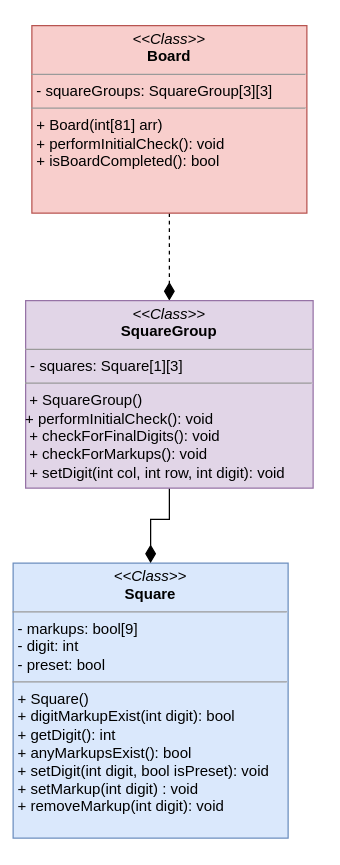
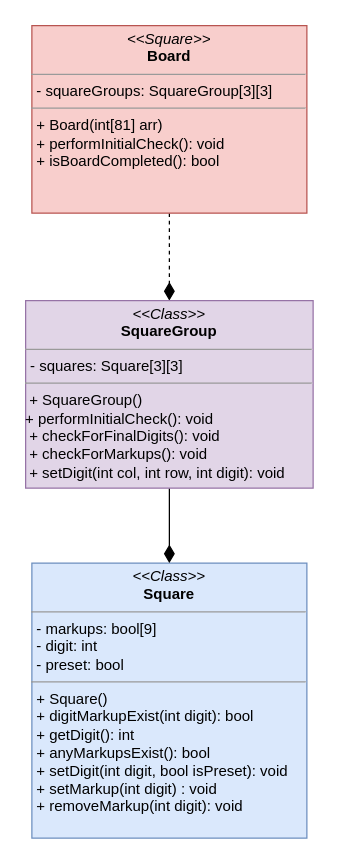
- <mxCell id="3" value="&lt;p style=&quot;margin:0px;margin-top:4px;text-align:center;&quot;&gt;&lt;i&gt;&amp;lt;&amp;lt;Class&amp;gt;&amp;gt;&lt;/i&gt;&lt;br&gt;&lt;b&gt;Board&lt;/b&gt;&lt;br&gt;&lt;/p&gt;&lt;hr size=&quot;1&quot;&gt;&lt;p style=&quot;margin:0px;margin-left:4px;&quot;&gt;- squareGroups: SquareGroup[3][3] &lt;br&gt;&lt;/p&gt;&lt;hr size=&quot;1&quot;&gt;&lt;p style=&quot;margin:0px;margin-left:4px;&quot;&gt;+ Board(int[81] arr)&lt;br&gt;+ performInitialCheck(): void&lt;br&gt;+ isBoardCompleted(): bool&lt;/p&gt;" style="verticalAlign=top;align=left;overflow=fill;fontSize=12;fontFamily=Helvetica;html=1;rounded=0;shadow=0;comic=0;labelBackgroundColor=none;strokeWidth=1;fillColor=#f8cecc;strokeColor=#b85450;" vertex="1" parent="1"><mxGeometry x="25" y="20" width="220" height="150" as="geometry" /></mxCell>
+ <mxCell id="3" value="&lt;p style=&quot;margin:0px;margin-top:4px;text-align:center;&quot;&gt;&lt;i&gt;&amp;lt;&amp;lt;Square&amp;gt;&amp;gt;&lt;/i&gt;&lt;br&gt;&lt;b&gt;Board&lt;/b&gt;&lt;br&gt;&lt;/p&gt;&lt;hr size=&quot;1&quot;&gt;&lt;p style=&quot;margin:0px;margin-left:4px;&quot;&gt;- squareGroups: SquareGroup[3][3] &lt;br&gt;&lt;/p&gt;&lt;hr size=&quot;1&quot;&gt;&lt;p style=&quot;margin:0px;margin-left:4px;&quot;&gt;+ Board(int[81] arr)&lt;br&gt;+ performInitialCheck(): void&lt;br&gt;+ isBoardCompleted(): bool&lt;/p&gt;" style="verticalAlign=top;align=left;overflow=fill;fontSize=12;fontFamily=Helvetica;html=1;rounded=0;shadow=0;comic=0;labelBackgroundColor=none;strokeWidth=1;fillColor=#f8cecc;strokeColor=#b85450;" vertex="1" parent="1"><mxGeometry x="25" y="20" width="220" height="150" as="geometry" /></mxCell>
- <mxCell id="7" value="&lt;p style=&quot;margin:0px;margin-top:4px;text-align:center;&quot;&gt;&lt;i&gt;&amp;lt;&amp;lt;Class&amp;gt;&amp;gt;&lt;/i&gt;&lt;br&gt;&lt;b&gt;SquareGroup&lt;/b&gt;&lt;br&gt;&lt;/p&gt;&lt;hr size=&quot;1&quot;&gt;&lt;p style=&quot;margin:0px;margin-left:4px;&quot;&gt;- squares: Square[1][3]&lt;br&gt;&lt;/p&gt;&lt;hr size=&quot;1&quot;&gt;&lt;div&gt;&amp;nbsp;+ SquareGroup() &lt;br&gt;+ performInitialCheck(): void&lt;br&gt;&lt;/div&gt;&lt;div style=&quot;&quot;&gt;&amp;nbsp;+ &lt;font style=&quot;font-size: 12px;&quot;&gt;checkForFinalDigits(): void&lt;/font&gt;&lt;/div&gt;&lt;div style=&quot;&quot;&gt;&lt;font style=&quot;font-size: 12px;&quot;&gt;&amp;nbsp;+ checkForMarkups(): void &lt;br&gt;&lt;/font&gt;&lt;/div&gt;&lt;div style=&quot;&quot;&gt;&lt;font style=&quot;font-size: 12px;&quot;&gt;&amp;nbsp;+ setDigit(int col, int row, int digit): void&lt;br&gt;&lt;/font&gt;&lt;/div&gt;" style="verticalAlign=top;align=left;overflow=fill;fontSize=12;fontFamily=Helvetica;html=1;rounded=0;shadow=0;comic=0;labelBackgroundColor=none;strokeWidth=1;fillColor=#e1d5e7;strokeColor=#9673a6;" vertex="1" parent="1"><mxGeometry x="20" y="240" width="230" height="150" as="geometry" /></mxCell>
+ <mxCell id="7" value="&lt;p style=&quot;margin:0px;margin-top:4px;text-align:center;&quot;&gt;&lt;i&gt;&amp;lt;&amp;lt;Class&amp;gt;&amp;gt;&lt;/i&gt;&lt;br&gt;&lt;b&gt;SquareGroup&lt;/b&gt;&lt;br&gt;&lt;/p&gt;&lt;hr size=&quot;1&quot;&gt;&lt;p style=&quot;margin:0px;margin-left:4px;&quot;&gt;- squares: Square[3][3]&lt;br&gt;&lt;/p&gt;&lt;hr size=&quot;1&quot;&gt;&lt;div&gt;&amp;nbsp;+ SquareGroup() &lt;br&gt;+ performInitialCheck(): void&lt;br&gt;&lt;/div&gt;&lt;div style=&quot;&quot;&gt;&amp;nbsp;+ &lt;font style=&quot;font-size: 12px;&quot;&gt;checkForFinalDigits(): void&lt;/font&gt;&lt;/div&gt;&lt;div style=&quot;&quot;&gt;&lt;font style=&quot;font-size: 12px;&quot;&gt;&amp;nbsp;+ checkForMarkups(): void &lt;br&gt;&lt;/font&gt;&lt;/div&gt;&lt;div style=&quot;&quot;&gt;&lt;font style=&quot;font-size: 12px;&quot;&gt;&amp;nbsp;+ setDigit(int col, int row, int digit): void&lt;br&gt;&lt;/font&gt;&lt;/div&gt;" style="verticalAlign=top;align=left;overflow=fill;fontSize=12;fontFamily=Helvetica;html=1;rounded=0;shadow=0;comic=0;labelBackgroundColor=none;strokeWidth=1;fillColor=#e1d5e7;strokeColor=#9673a6;" vertex="1" parent="1"><mxGeometry x="20" y="240" width="230" height="150" as="geometry" /></mxCell>
- <mxCell id="5" value="&lt;p style=&quot;margin:0px;margin-top:4px;text-align:center;&quot;&gt;&lt;i&gt;&amp;lt;&amp;lt;Class&amp;gt;&amp;gt;&lt;/i&gt;&lt;br&gt;&lt;b&gt;Square&lt;/b&gt;&lt;br&gt;&lt;/p&gt;&lt;hr size=&quot;1&quot;&gt;&lt;p style=&quot;margin:0px;margin-left:4px;&quot;&gt;- markups: bool[9]&lt;br&gt;- digit: int&lt;/p&gt;&lt;p style=&quot;margin:0px;margin-left:4px;&quot;&gt;- preset: bool&lt;br&gt;&lt;/p&gt;&lt;hr size=&quot;1&quot;&gt;&lt;p style=&quot;margin:0px;margin-left:4px;&quot;&gt;+ Square()&lt;br&gt;+ digitMarkupExist(int digit): bool&lt;br&gt;+ getDigit(): int&lt;/p&gt;&lt;p style=&quot;margin:0px;margin-left:4px;&quot;&gt;+ anyMarkupsExist(): bool&lt;/p&gt;&lt;p style=&quot;margin:0px;margin-left:4px;&quot;&gt;+ setDigit(int digit, bool isPreset): void&lt;br&gt;+ setMarkup(int digit) : void&lt;/p&gt;&lt;p style=&quot;margin:0px;margin-left:4px;&quot;&gt;+ removeMarkup(int digit): void&lt;br&gt;&lt;/p&gt;" style="verticalAlign=top;align=left;overflow=fill;fontSize=12;fontFamily=Helvetica;html=1;rounded=0;shadow=0;comic=0;labelBackgroundColor=none;strokeWidth=1;fillColor=#dae8fc;strokeColor=#6c8ebf;" vertex="1" parent="1"><mxGeometry x="10" y="450" width="220" height="220" as="geometry" /></mxCell>
+ <mxCell id="5" value="&lt;p style=&quot;margin:0px;margin-top:4px;text-align:center;&quot;&gt;&lt;i&gt;&amp;lt;&amp;lt;Class&amp;gt;&amp;gt;&lt;/i&gt;&lt;br&gt;&lt;b&gt;Square&lt;/b&gt;&lt;br&gt;&lt;/p&gt;&lt;hr size=&quot;1&quot;&gt;&lt;p style=&quot;margin:0px;margin-left:4px;&quot;&gt;- markups: bool[9]&lt;br&gt;- digit: int&lt;/p&gt;&lt;p style=&quot;margin:0px;margin-left:4px;&quot;&gt;- preset: bool&lt;br&gt;&lt;/p&gt;&lt;hr size=&quot;1&quot;&gt;&lt;p style=&quot;margin:0px;margin-left:4px;&quot;&gt;+ Square()&lt;br&gt;+ digitMarkupExist(int digit): bool&lt;br&gt;+ getDigit(): int&lt;/p&gt;&lt;p style=&quot;margin:0px;margin-left:4px;&quot;&gt;+ anyMarkupsExist(): bool&lt;/p&gt;&lt;p style=&quot;margin:0px;margin-left:4px;&quot;&gt;+ setDigit(int digit, bool isPreset): void&lt;br&gt;+ setMarkup(int digit) : void&lt;/p&gt;&lt;p style=&quot;margin:0px;margin-left:4px;&quot;&gt;+ removeMarkup(int digit): void&lt;br&gt;&lt;/p&gt;" style="verticalAlign=top;align=left;overflow=fill;fontSize=12;fontFamily=Helvetica;html=1;rounded=0;shadow=0;comic=0;labelBackgroundColor=none;strokeWidth=1;fillColor=#dae8fc;strokeColor=#6c8ebf;" vertex="1" parent="1"><mxGeometry x="25" y="450" width="220" height="220" as="geometry" /></mxCell>
